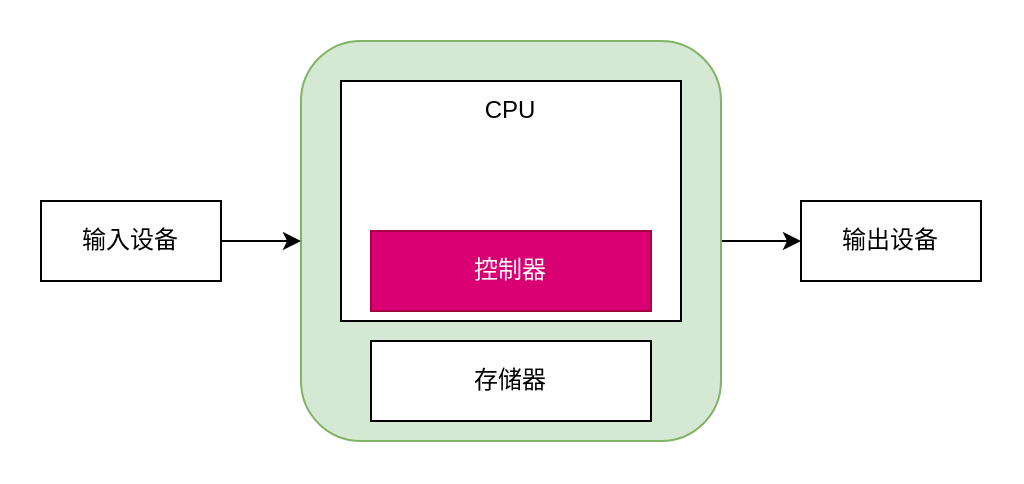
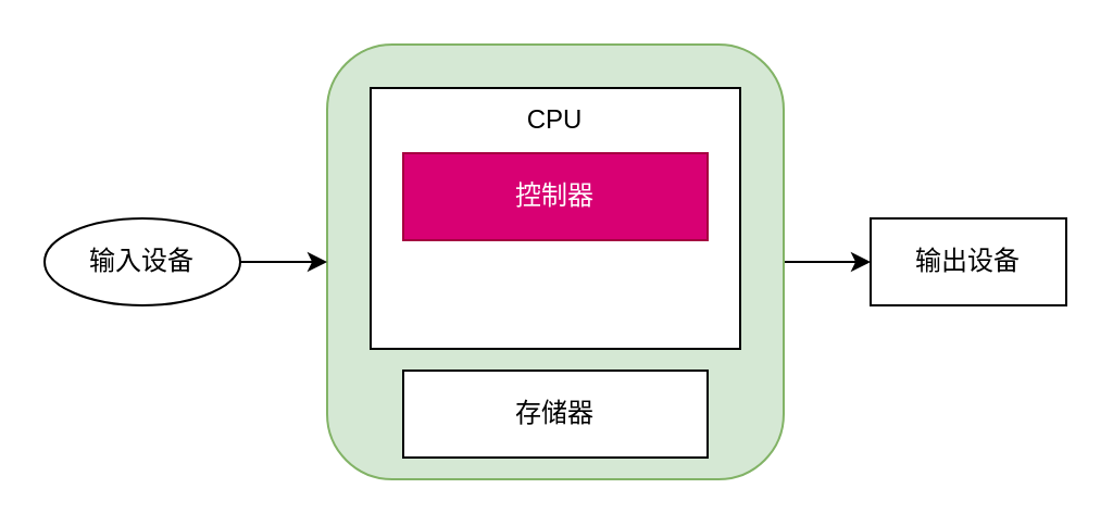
- <mxCell id="9" value="输入设备" style="rounded=0;whiteSpace=wrap;html=1;" vertex="1" parent="1"><mxGeometry x="20" y="100" width="90" height="40" as="geometry" /></mxCell>
+ <mxCell id="9" value="输入设备" style="ellipse;whiteSpace=wrap;html=1;" vertex="1" parent="1"><mxGeometry x="20" y="100" width="90" height="40" as="geometry" /></mxCell>
- <mxCell id="5" value="控制器" style="rounded=0;whiteSpace=wrap;html=1;fillColor=#d80073;fontColor=#ffffff;strokeColor=#A50040;" vertex="1" parent="1"><mxGeometry x="185" y="115" width="140" height="40" as="geometry" /></mxCell>
+ <mxCell id="5" value="控制器" style="rounded=0;whiteSpace=wrap;html=1;fillColor=#d80073;fontColor=#ffffff;strokeColor=#A50040;" vertex="1" parent="1"><mxGeometry x="185" y="70" width="140" height="40" as="geometry" /></mxCell>
